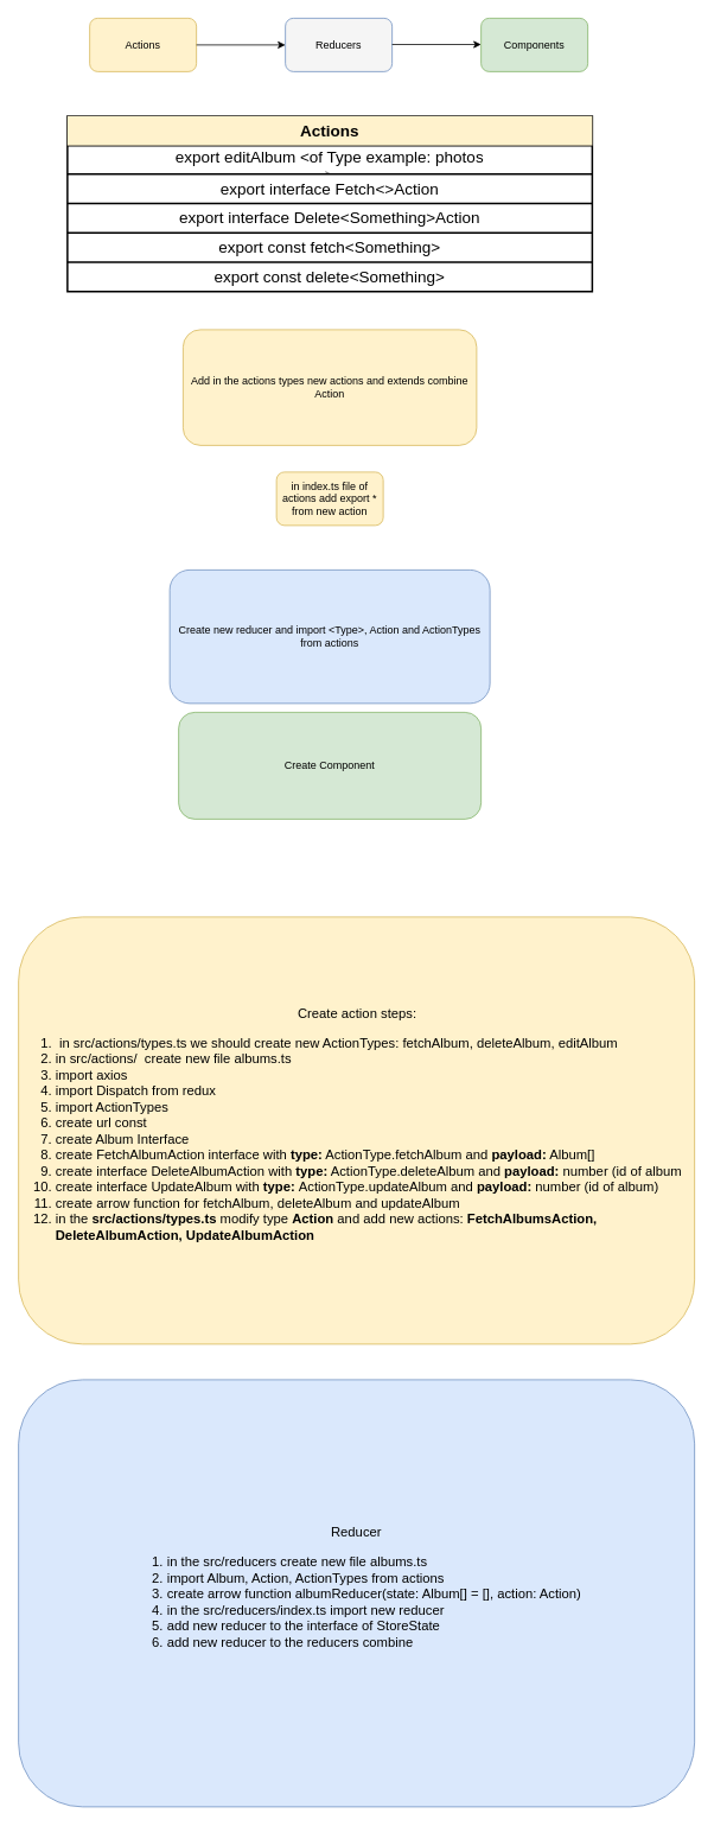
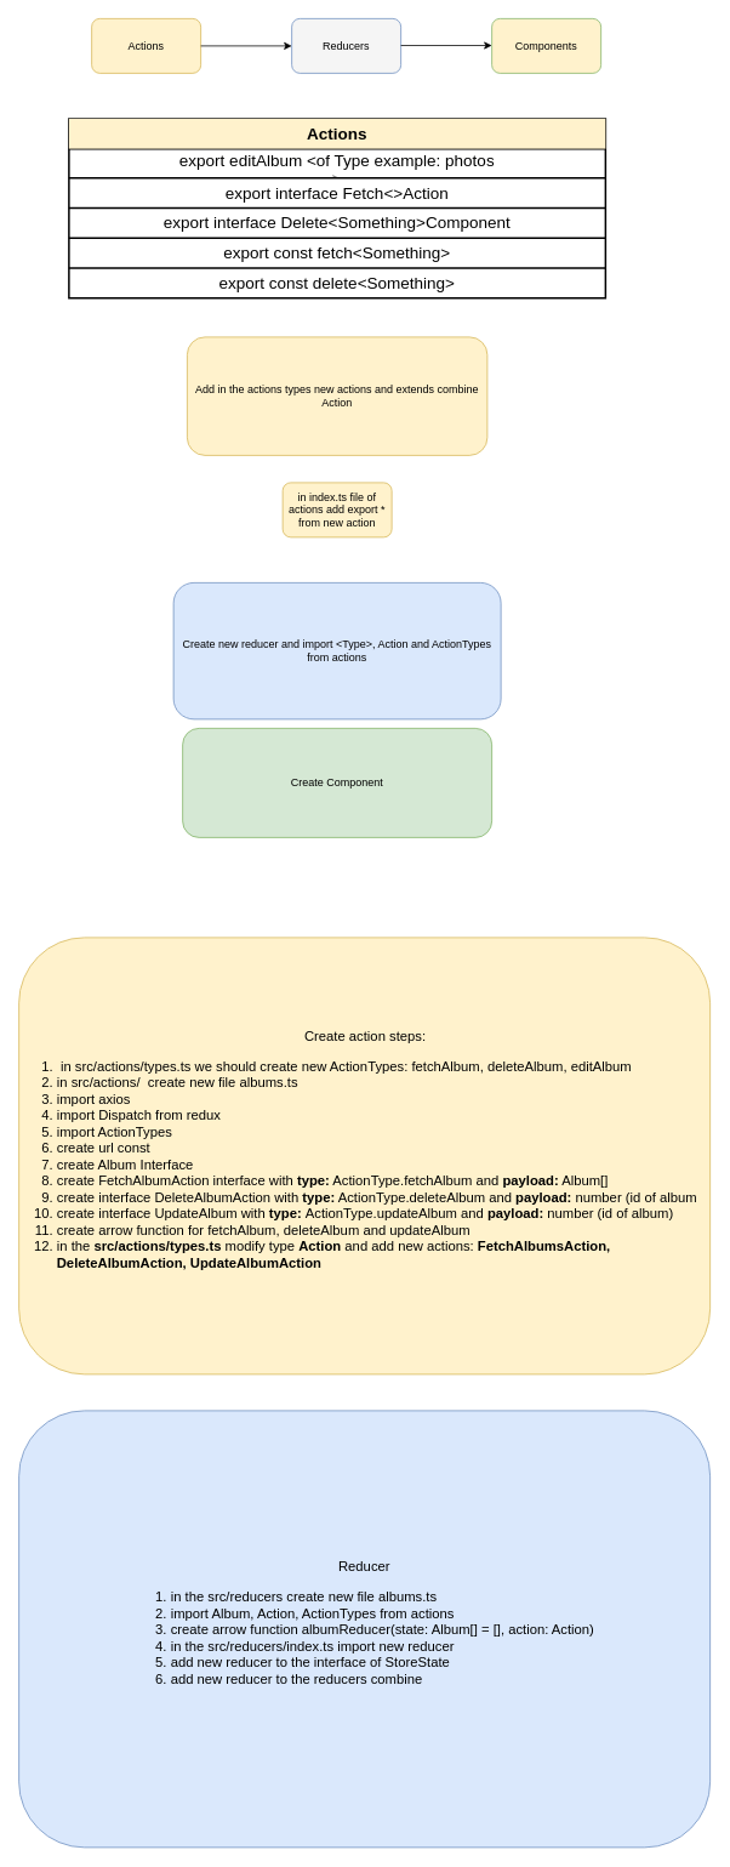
- <mxCell id="3" value="Components" style="rounded=1;whiteSpace=wrap;html=1;fillColor=#d5e8d4;strokeColor=#82b366;" vertex="1" parent="1"><mxGeometry x="540" y="20" width="120" height="60" as="geometry" /></mxCell>
+ <mxCell id="3" value="Components" style="rounded=1;whiteSpace=wrap;html=1;fillColor=#fff2cc;strokeColor=#82b366;" vertex="1" parent="1"><mxGeometry x="540" y="20" width="120" height="60" as="geometry" /></mxCell>
- <mxCell id="13" value="export interface Delete&amp;lt;Something&amp;gt;Action" style="shape=partialRectangle;html=1;whiteSpace=wrap;connectable=0;fillColor=none;top=0;left=0;bottom=0;right=0;overflow=hidden;fillStyle=solid;strokeColor=#000000;strokeWidth=2;fontSize=18;" vertex="1" parent="12"><mxGeometry width="590" height="33" as="geometry"><mxRectangle width="590" height="33" as="alternateBounds" /></mxGeometry></mxCell>
+ <mxCell id="13" value="export interface Delete&amp;lt;Something&amp;gt;Component" style="shape=partialRectangle;html=1;whiteSpace=wrap;connectable=0;fillColor=none;top=0;left=0;bottom=0;right=0;overflow=hidden;fillStyle=solid;strokeColor=#000000;strokeWidth=2;fontSize=18;" vertex="1" parent="12"><mxGeometry width="590" height="33" as="geometry"><mxRectangle width="590" height="33" as="alternateBounds" /></mxGeometry></mxCell>
